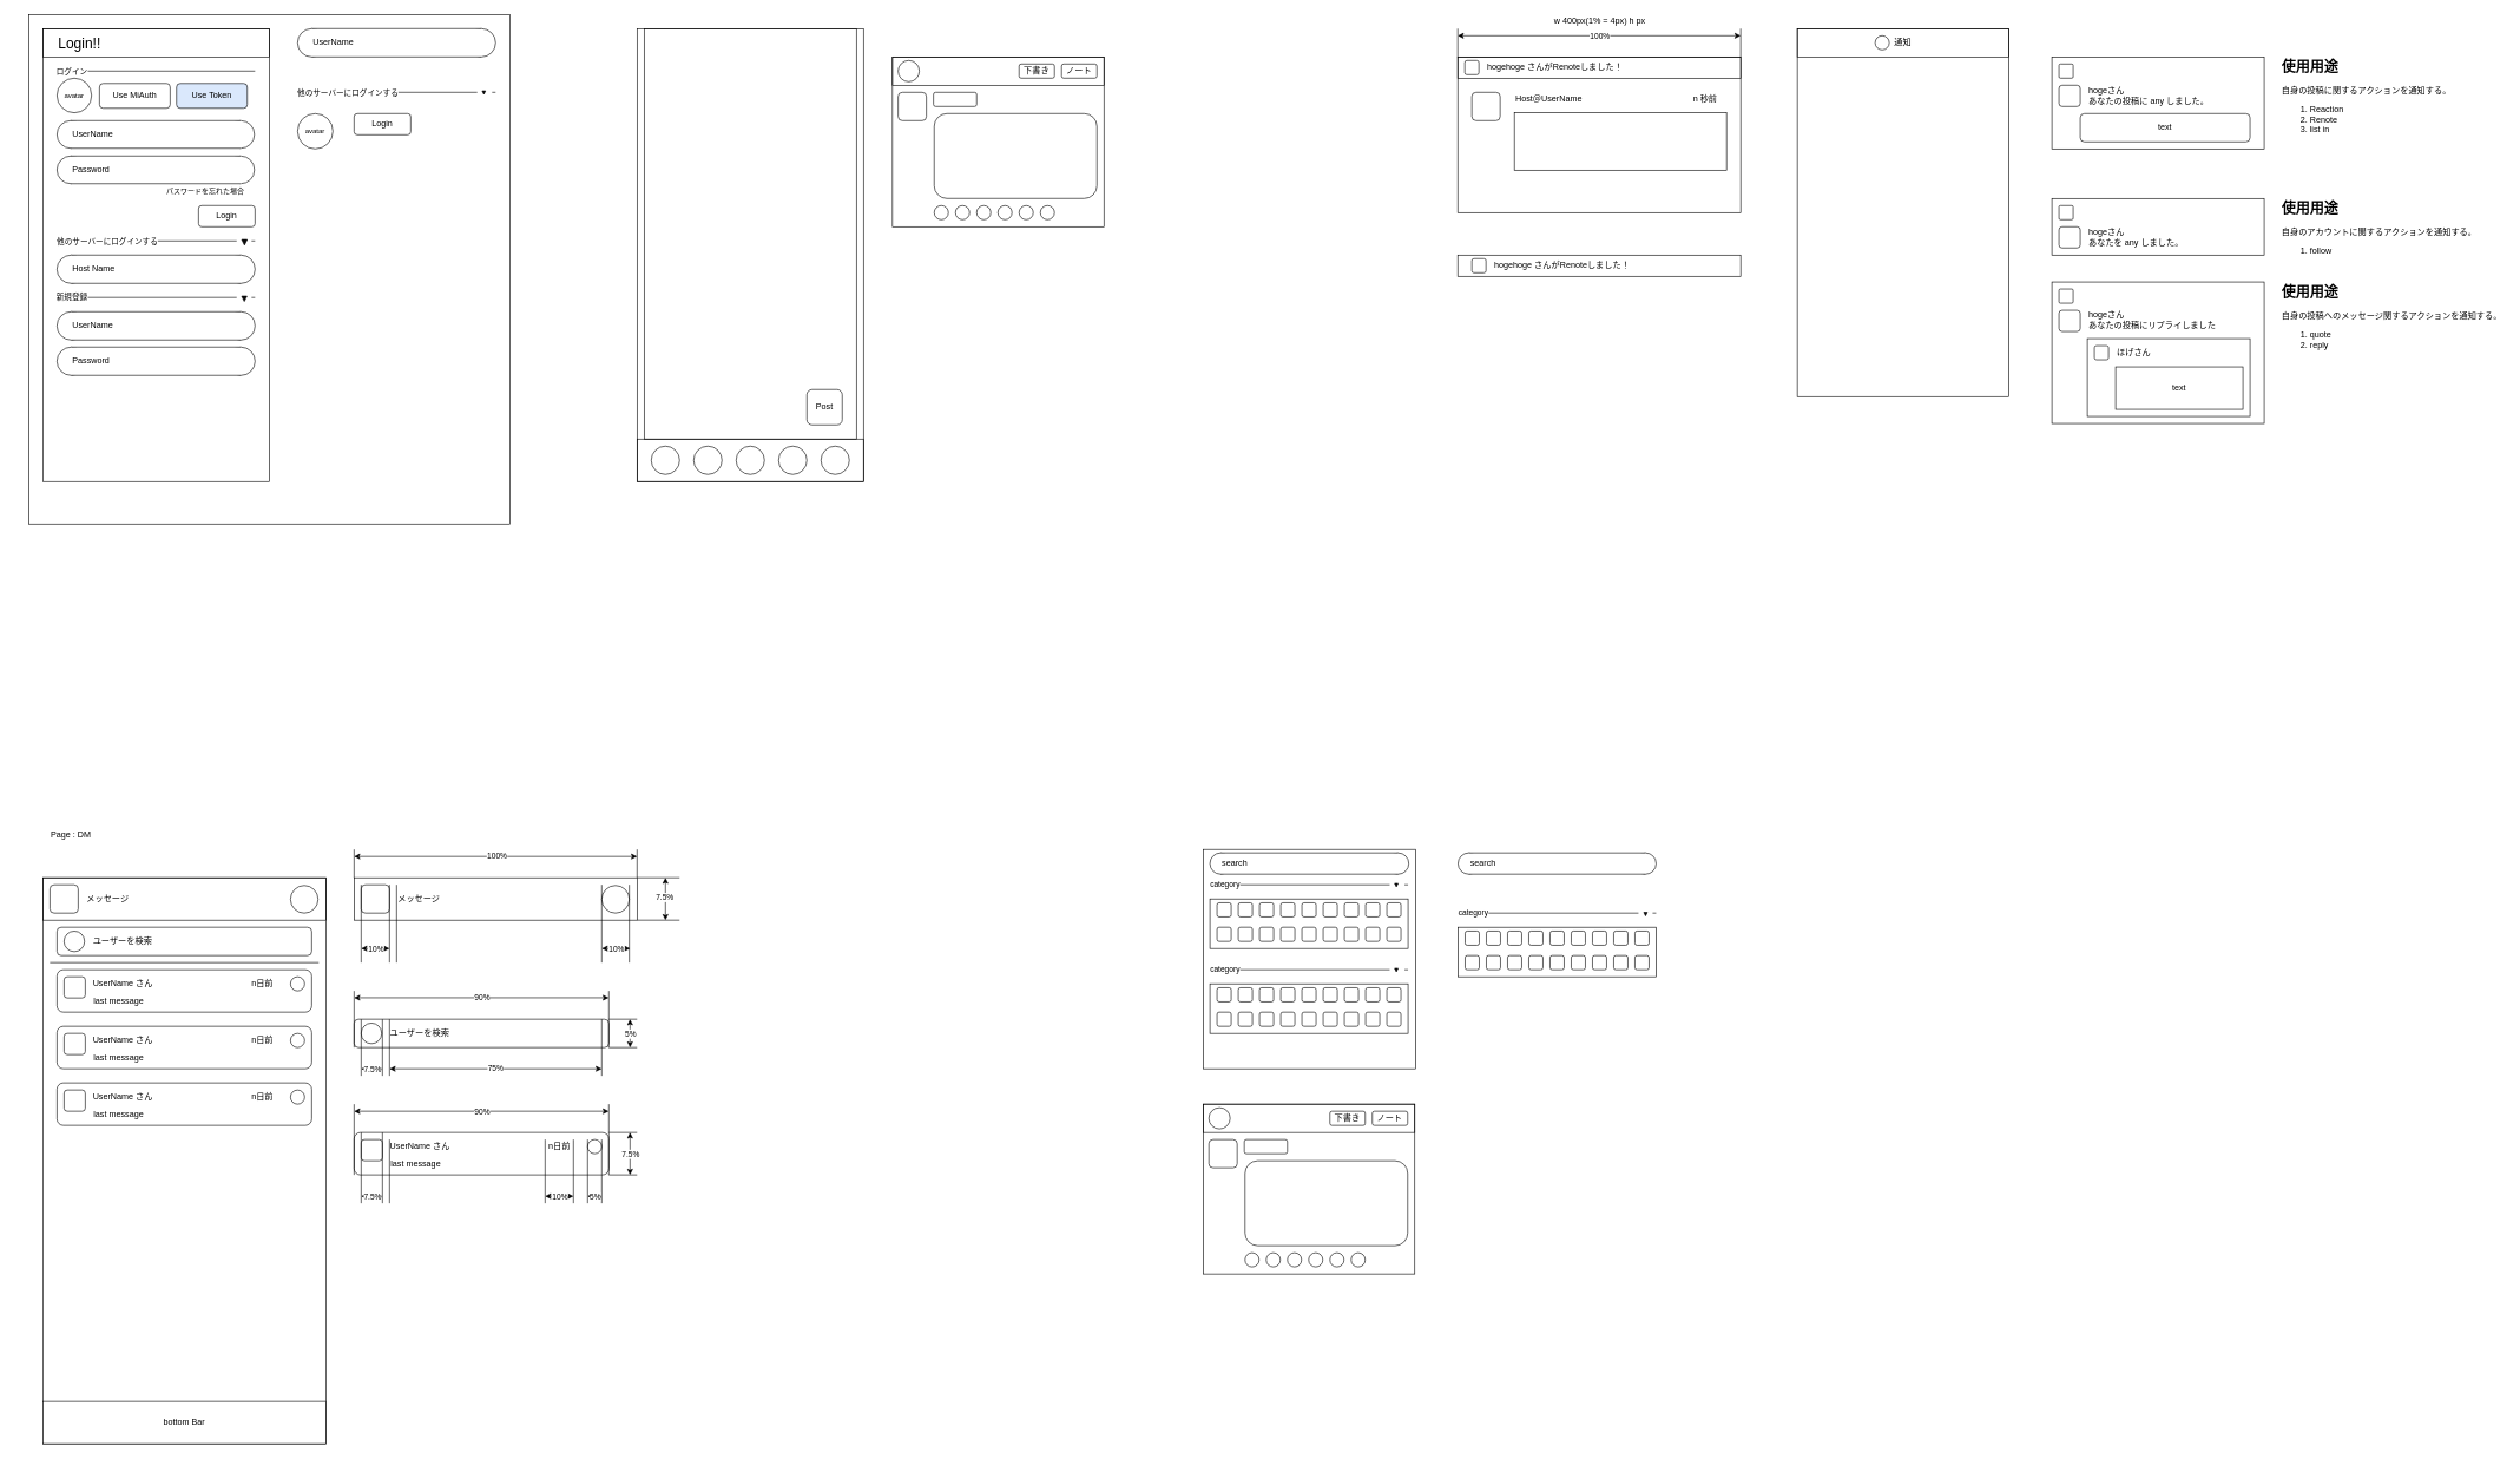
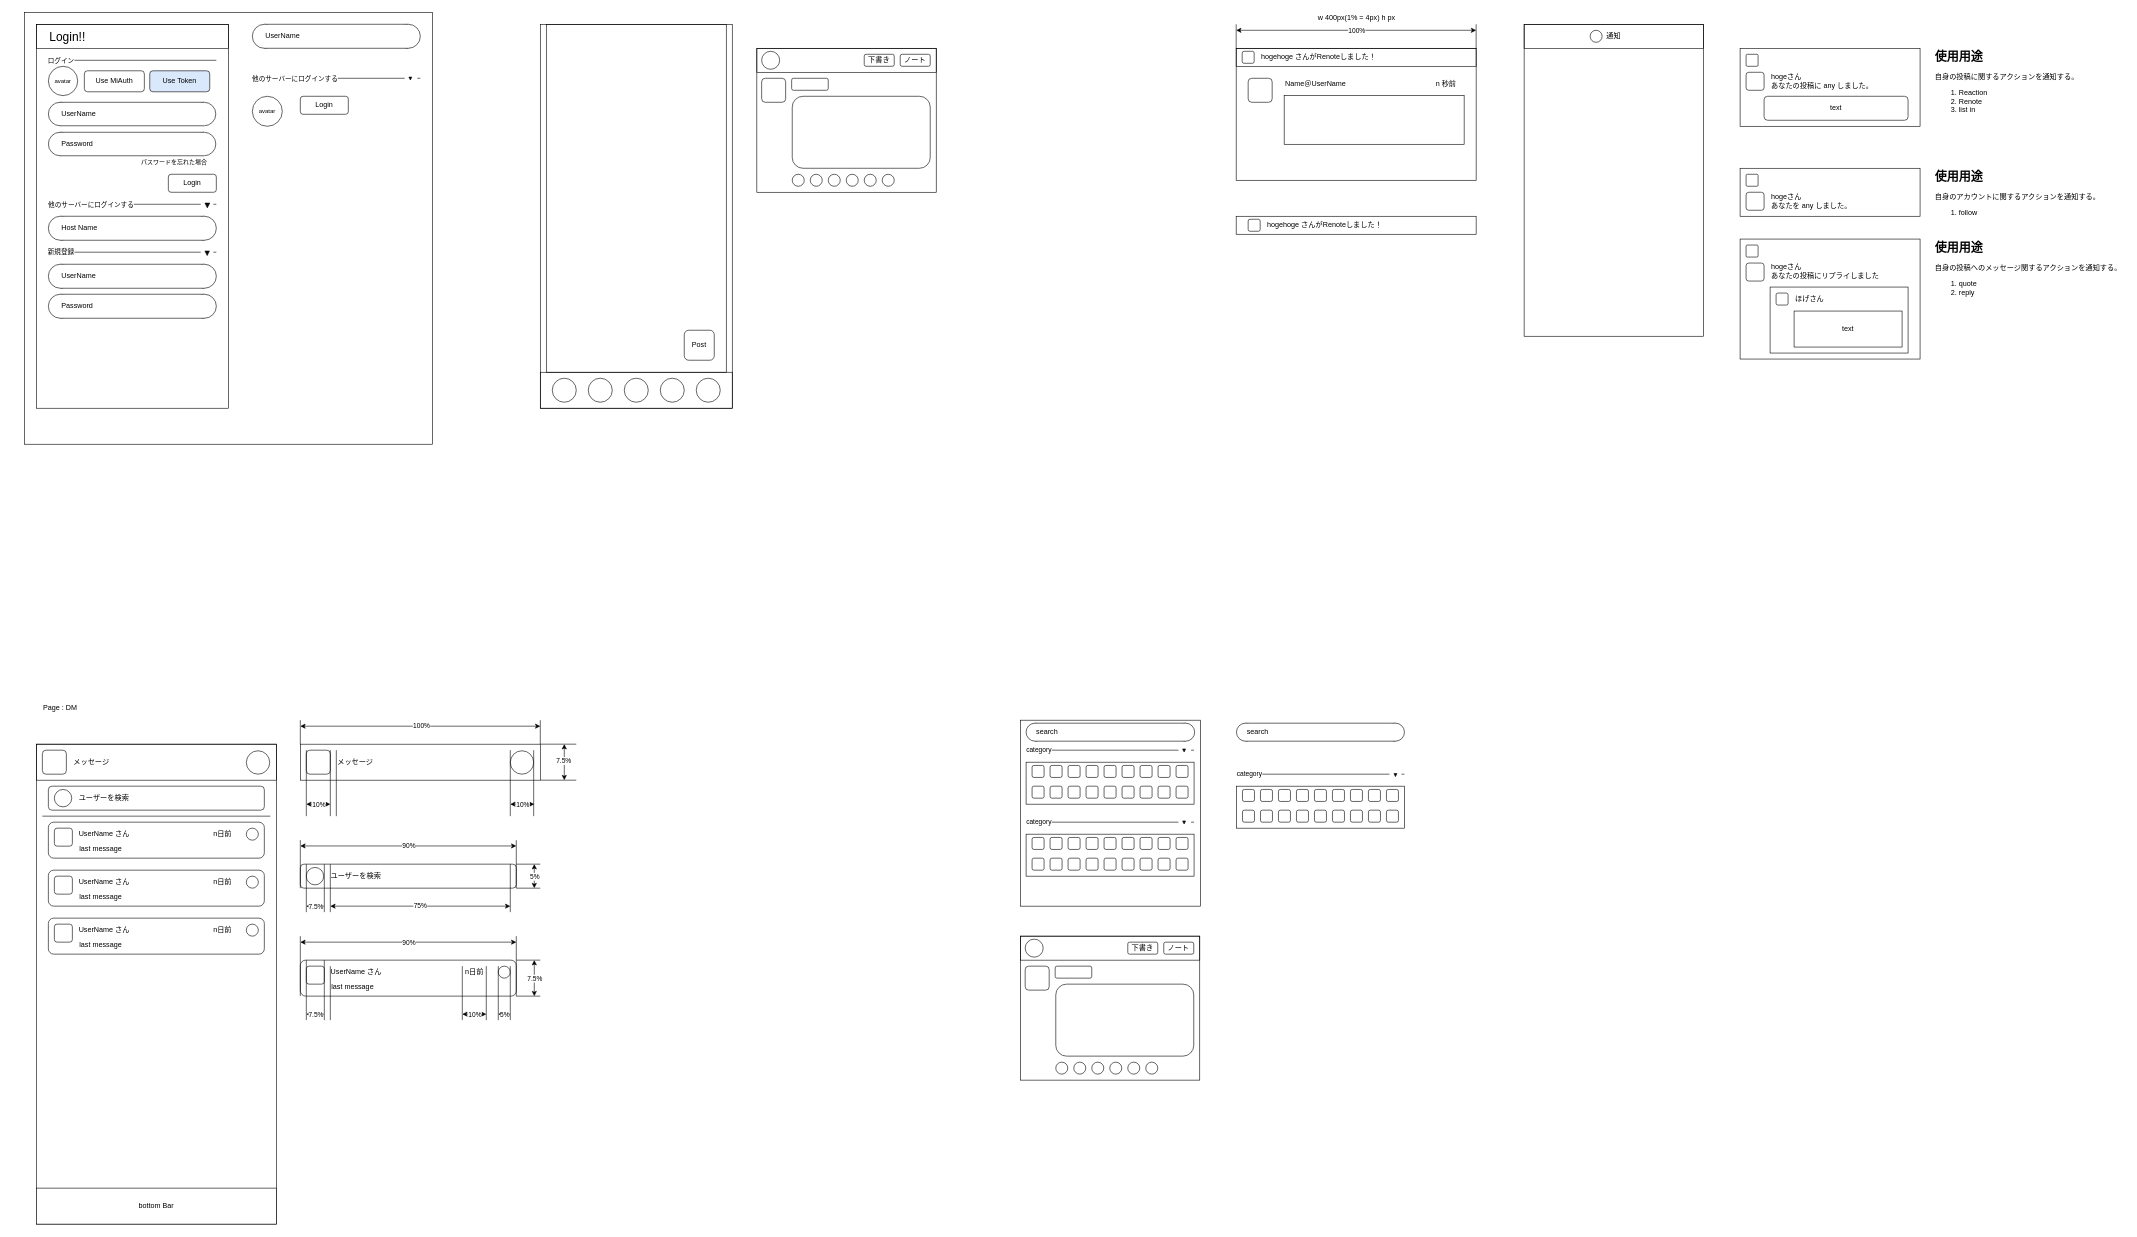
- <mxCell id="239" value="&lt;div style=&quot;&quot;&gt;&lt;span style=&quot;background-color: initial;&quot;&gt;Host＠UserName&amp;nbsp;&lt;/span&gt;&lt;/div&gt;" style="text;html=1;strokeColor=none;fillColor=none;align=left;verticalAlign=middle;whiteSpace=wrap;rounded=0;" vertex="1" parent="1"><mxGeometry x="2140" y="129.46" width="140" height="20.54" as="geometry" /></mxCell>
+ <mxCell id="239" value="&lt;div style=&quot;&quot;&gt;&lt;span style=&quot;background-color: initial;&quot;&gt;Name＠UserName&amp;nbsp;&lt;/span&gt;&lt;/div&gt;" style="text;html=1;strokeColor=none;fillColor=none;align=left;verticalAlign=middle;whiteSpace=wrap;rounded=0;" vertex="1" parent="1"><mxGeometry x="2140" y="129.46" width="140" height="20.54" as="geometry" /></mxCell>
